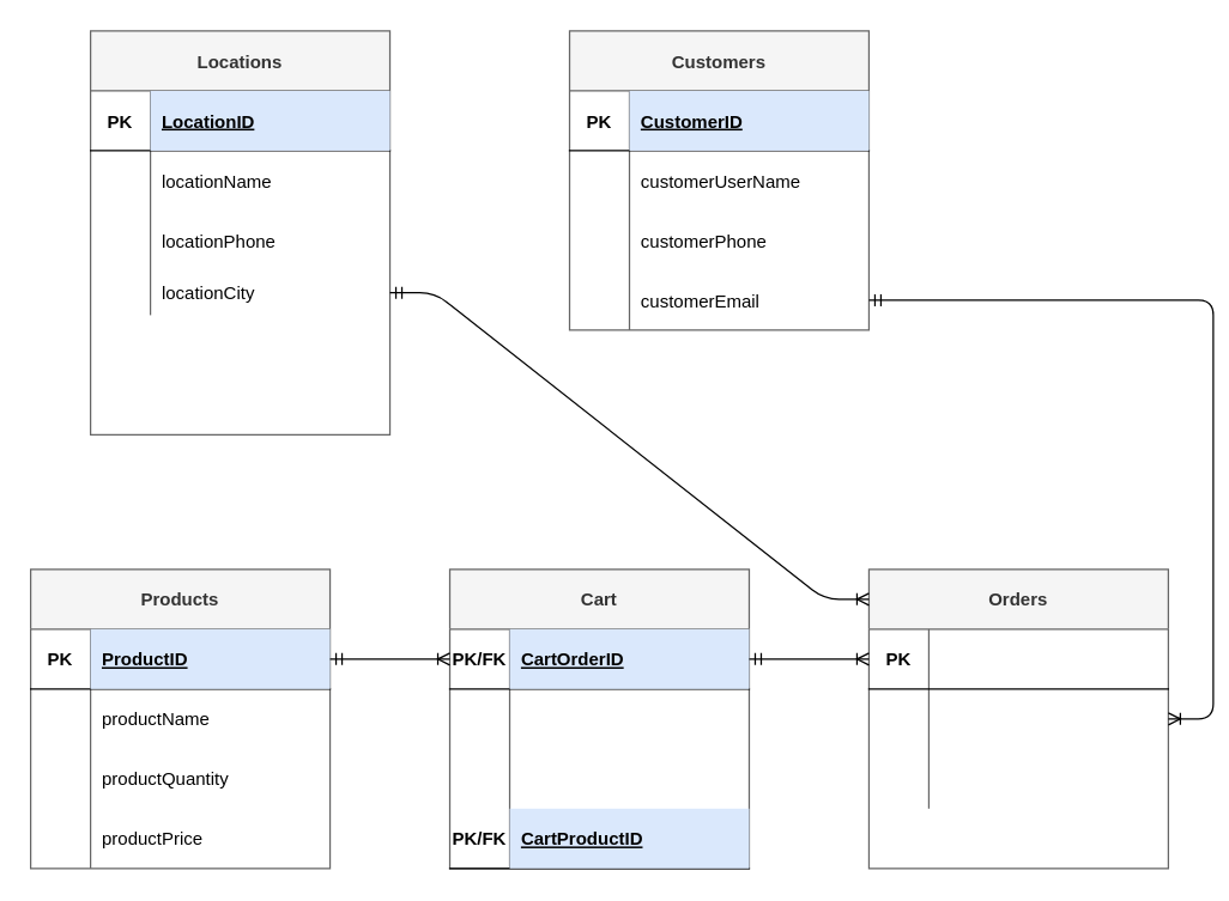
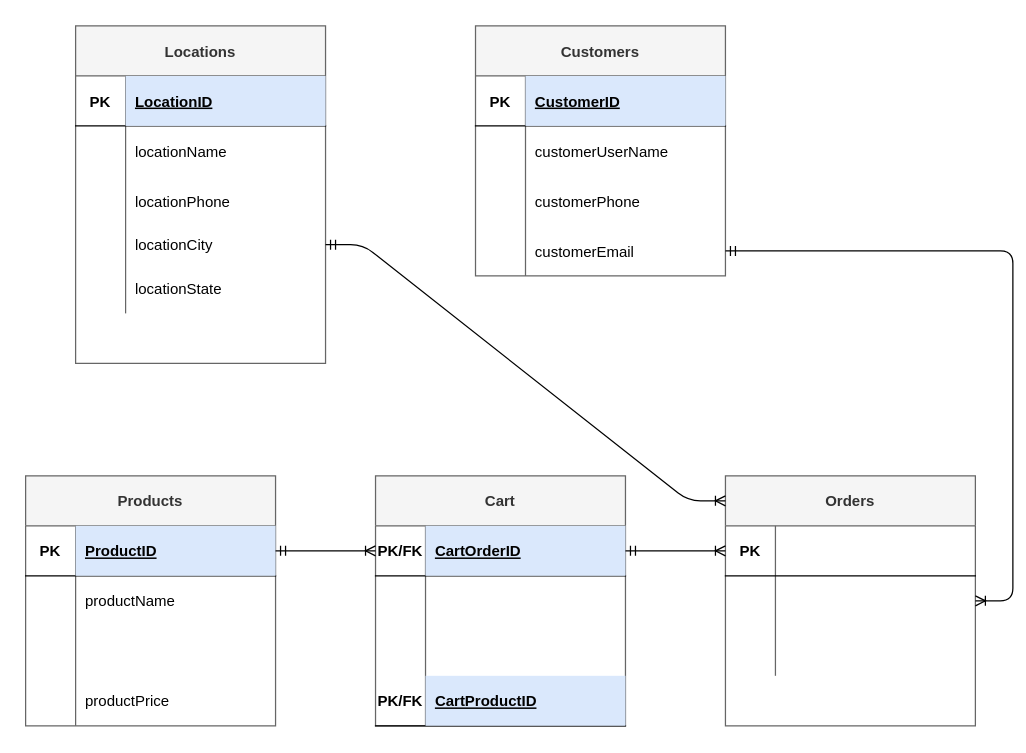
+ <mxCell id="30" value="locationState" style="shape=partialRectangle;connectable=0;fillColor=none;top=0;left=0;bottom=0;right=0;align=left;spacingLeft=6;overflow=hidden;" parent="28" vertex="1"><mxGeometry x="40" width="160" height="40" as="geometry" /></mxCell>
- <mxCell id="50" value="productQuantity" style="shape=partialRectangle;connectable=0;fillColor=none;top=0;left=0;bottom=0;right=0;align=left;spacingLeft=6;overflow=hidden;" parent="48" vertex="1"><mxGeometry x="40" width="160" height="40" as="geometry" /></mxCell>
